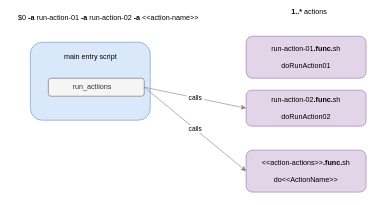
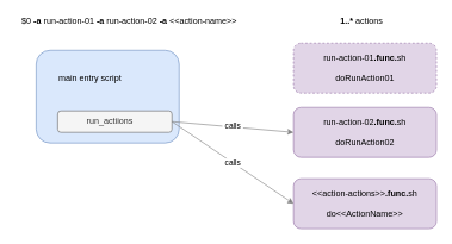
- <mxCell id="11" value="&lt;b&gt;1..*&lt;/b&gt; actions" style="text;html=1;resizable=0;autosize=1;align=center;verticalAlign=middle;points=[];fillColor=none;strokeColor=none;rounded=0;" vertex="1" parent="1"><mxGeometry x="480" y="10" width="70" height="20" as="geometry" /></mxCell>
+ <mxCell id="11" value="&lt;b&gt;1..*&lt;/b&gt; actions" style="text;html=1;resizable=0;autosize=1;align=center;verticalAlign=middle;points=[];fillColor=none;strokeColor=none;rounded=0;" vertex="1" parent="1"><mxGeometry x="470" y="20" width="70" height="20" as="geometry" /></mxCell>
- <mxCell id="3" value="main entry script" style="text;html=1;resizable=0;autosize=1;align=center;verticalAlign=middle;points=[];fillColor=none;strokeColor=none;rounded=0;" vertex="1" parent="1"><mxGeometry x="100" y="85" width="100" height="20" as="geometry" /></mxCell>
+ <mxCell id="3" value="main entry script" style="text;html=1;resizable=0;autosize=1;align=center;verticalAlign=middle;points=[];fillColor=none;strokeColor=none;rounded=0;" vertex="1" parent="1"><mxGeometry x="75" y="100" width="100" height="20" as="geometry" /></mxCell>
- <mxCell id="5" value="run-action-01&lt;b&gt;.func.&lt;/b&gt;sh&lt;br&gt;&lt;br&gt;doRunAction01" style="rounded=1;whiteSpace=wrap;html=1;fillColor=#e1d5e7;strokeColor=#9673a6;strokeWidth=1;" vertex="1" parent="1"><mxGeometry x="410" y="60" width="200" height="70" as="geometry" /></mxCell>
+ <mxCell id="5" value="run-action-01&lt;b&gt;.func.&lt;/b&gt;sh&lt;br&gt;&lt;br&gt;doRunAction01" style="rounded=1;whiteSpace=wrap;html=1;fillColor=#e1d5e7;strokeColor=#9673a6;strokeWidth=1;dashed=1;" vertex="1" parent="1"><mxGeometry x="410" y="60" width="200" height="70" as="geometry" /></mxCell>
- <mxCell id="4" value="run_actiions&amp;nbsp; &amp;nbsp;&amp;nbsp;" style="rounded=1;whiteSpace=wrap;html=1;strokeWidth=1;fillColor=#f5f5f5;strokeColor=#666666;fontColor=#333333;" vertex="1" parent="1"><mxGeometry x="80" y="130" width="160" height="30" as="geometry" /></mxCell>
+ <mxCell id="4" value="run_actiions&amp;nbsp; &amp;nbsp;&amp;nbsp;" style="rounded=1;whiteSpace=wrap;html=1;strokeWidth=1;fillColor=#f5f5f5;strokeColor=#666666;fontColor=#333333;" vertex="1" parent="1"><mxGeometry x="80" y="155" width="160" height="30" as="geometry" /></mxCell>
- <mxCell id="6" value="run-action-02&lt;b&gt;.func.&lt;/b&gt;sh&lt;br&gt;&lt;br&gt;doRunAction02" style="rounded=1;whiteSpace=wrap;html=1;fillColor=#e1d5e7;strokeColor=#9673a6;strokeWidth=1;" vertex="1" parent="1"><mxGeometry x="410" y="150" width="200" height="60" as="geometry" /></mxCell>
+ <mxCell id="6" value="run-action-02&lt;b&gt;.func.&lt;/b&gt;sh&lt;br&gt;&lt;br&gt;doRunAction02" style="rounded=1;whiteSpace=wrap;html=1;fillColor=#e1d5e7;strokeColor=#9673a6;strokeWidth=1;" vertex="1" parent="1"><mxGeometry x="410" y="150" width="200" height="70" as="geometry" /></mxCell>
